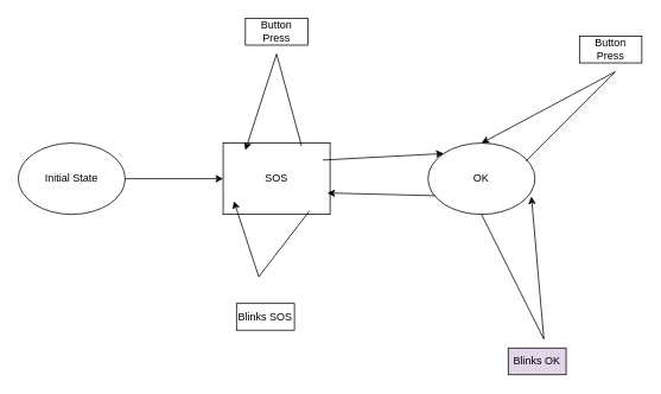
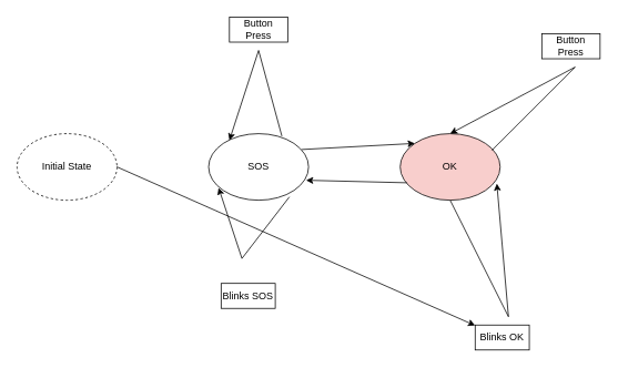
- <mxCell id="2" value="Initial State" style="ellipse;whiteSpace=wrap;html=1;" vertex="1" parent="1"><mxGeometry x="20" y="160" width="120" height="80" as="geometry" /></mxCell>
+ <mxCell id="2" value="Initial State" style="ellipse;whiteSpace=wrap;html=1;dashed=1;" vertex="1" parent="1"><mxGeometry x="20" y="160" width="120" height="80" as="geometry" /></mxCell>
- <mxCell id="5" value="" style="endArrow=classic;html=1;rounded=0;exitX=1;exitY=0.5;exitDx=0;exitDy=0;entryX=0;entryY=0.5;entryDx=0;entryDy=0;" edge="1" parent="1" source="2" target="3"><mxGeometry width="50" height="50" relative="1" as="geometry"><mxPoint x="290" y="350" as="sourcePoint" /><mxPoint x="170" y="60" as="targetPoint" /></mxGeometry></mxCell>
+ <mxCell id="5" value="" style="endArrow=classic;html=1;rounded=0;exitX=1;exitY=0.5;exitDx=0;exitDy=0;" edge="1" parent="1" source="2" target="15"><mxGeometry width="50" height="50" relative="1" as="geometry"><mxPoint x="290" y="350" as="sourcePoint" /><mxPoint x="170" y="60" as="targetPoint" /></mxGeometry></mxCell>
- <mxCell id="3" value="SOS" style="whiteSpace=wrap;html=1;rounded=0;" vertex="1" parent="1"><mxGeometry x="250" y="160" width="120" height="80" as="geometry" /></mxCell>
+ <mxCell id="3" value="SOS" style="ellipse;whiteSpace=wrap;html=1;" vertex="1" parent="1"><mxGeometry x="250" y="160" width="120" height="80" as="geometry" /></mxCell>
- <mxCell id="4" value="OK" style="ellipse;whiteSpace=wrap;html=1;" vertex="1" parent="1"><mxGeometry x="480" y="160" width="120" height="80" as="geometry" /></mxCell>
+ <mxCell id="4" value="OK" style="ellipse;whiteSpace=wrap;html=1;fillColor=#f8cecc;" vertex="1" parent="1"><mxGeometry x="480" y="160" width="120" height="80" as="geometry" /></mxCell>
- <mxCell id="15" value="Blinks OK" style="rounded=0;whiteSpace=wrap;html=1;fillColor=#e1d5e7;" vertex="1" parent="1"><mxGeometry x="570" y="390" width="65" height="30" as="geometry" /></mxCell>
+ <mxCell id="15" value="Blinks OK" style="rounded=0;whiteSpace=wrap;html=1;" vertex="1" parent="1"><mxGeometry x="570" y="390" width="65" height="30" as="geometry" /></mxCell>
